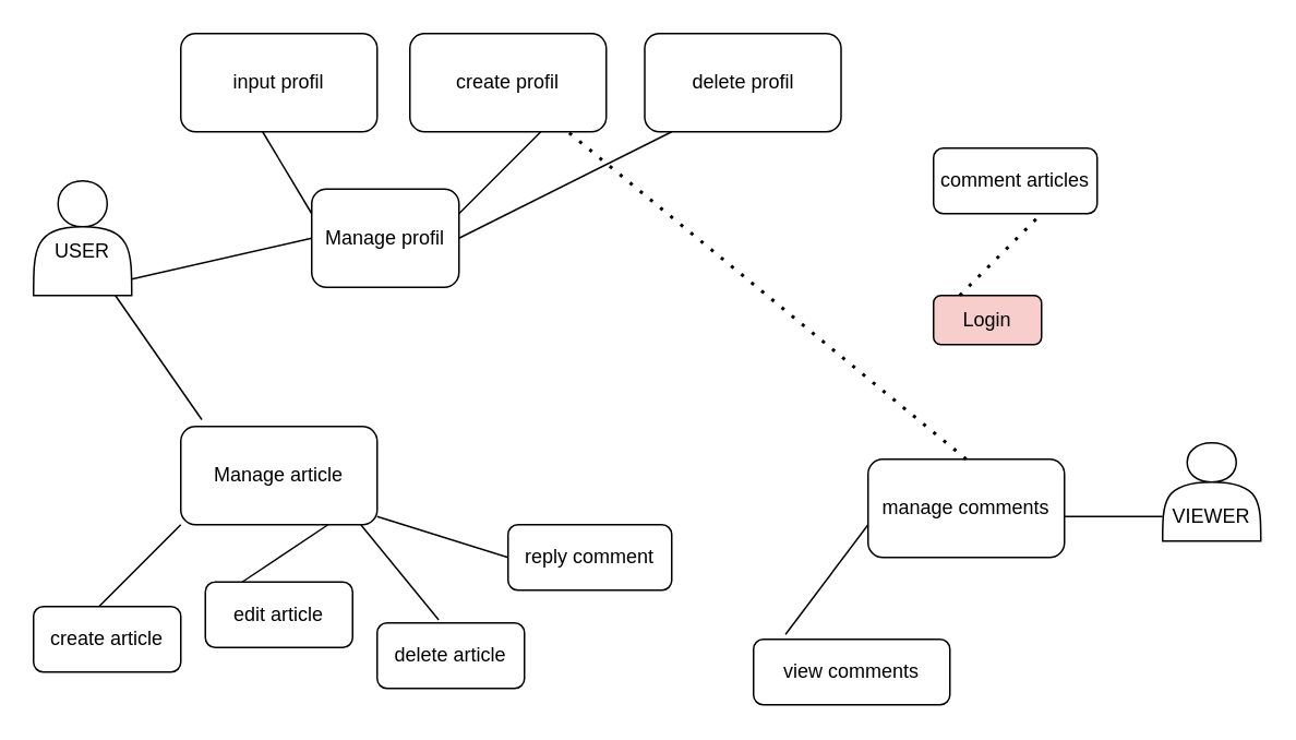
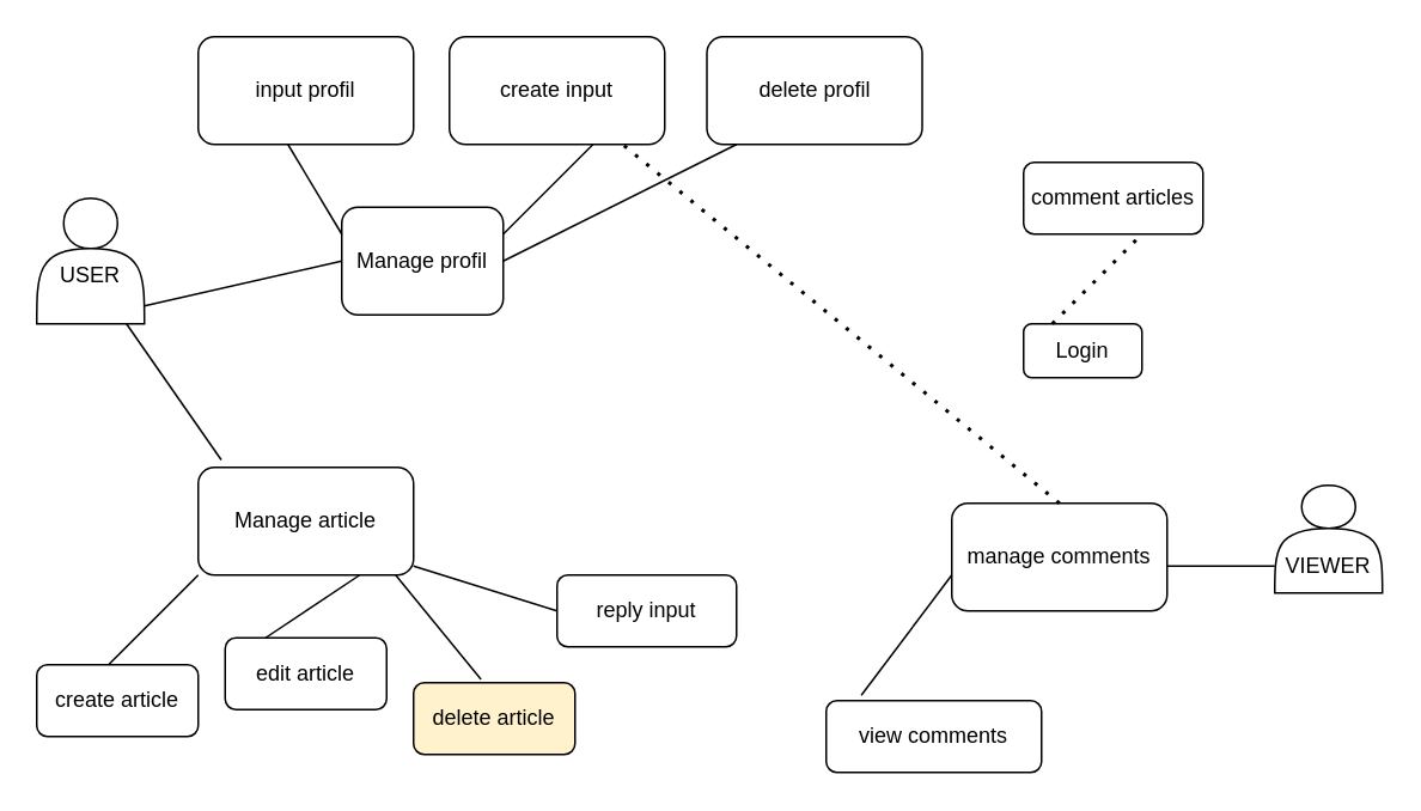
- <mxCell id="8" value="create profil" style="rounded=1;whiteSpace=wrap;html=1;" vertex="1" parent="1"><mxGeometry x="250" y="20" width="120" height="60" as="geometry" /></mxCell>
+ <mxCell id="8" value="create input" style="rounded=1;whiteSpace=wrap;html=1;" vertex="1" parent="1"><mxGeometry x="250" y="20" width="120" height="60" as="geometry" /></mxCell>
- <mxCell id="26" value="Login" style="rounded=1;whiteSpace=wrap;html=1;fillColor=#f8cecc;" vertex="1" parent="1"><mxGeometry x="570" y="180" width="66" height="30" as="geometry" /></mxCell>
+ <mxCell id="26" value="Login" style="rounded=1;whiteSpace=wrap;html=1;" vertex="1" parent="1"><mxGeometry x="570" y="180" width="66" height="30" as="geometry" /></mxCell>
- <mxCell id="15" value="reply comment" style="rounded=1;whiteSpace=wrap;html=1;" vertex="1" parent="1"><mxGeometry x="310" y="320" width="100" height="40" as="geometry" /></mxCell>
+ <mxCell id="15" value="reply input" style="rounded=1;whiteSpace=wrap;html=1;" vertex="1" parent="1"><mxGeometry x="310" y="320" width="100" height="40" as="geometry" /></mxCell>
- <mxCell id="14" value="delete article" style="rounded=1;whiteSpace=wrap;html=1;" vertex="1" parent="1"><mxGeometry x="230" y="380" width="90" height="40" as="geometry" /></mxCell>
+ <mxCell id="14" value="delete article" style="rounded=1;whiteSpace=wrap;html=1;fillColor=#fff2cc;" vertex="1" parent="1"><mxGeometry x="230" y="380" width="90" height="40" as="geometry" /></mxCell>
